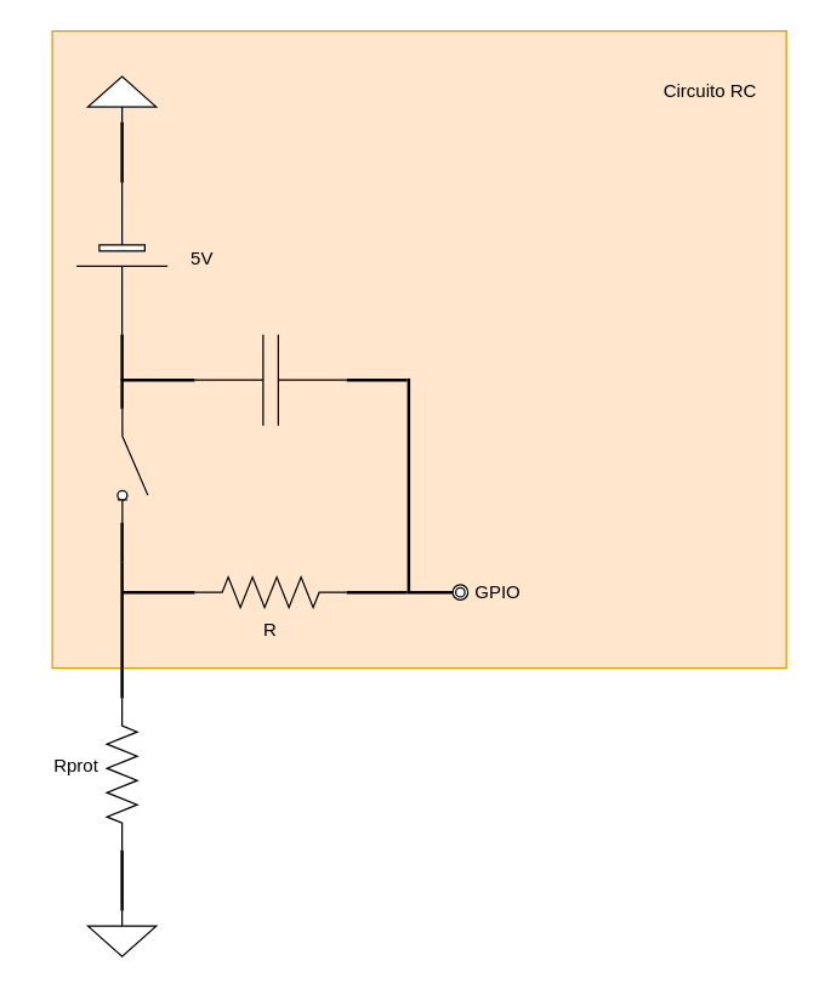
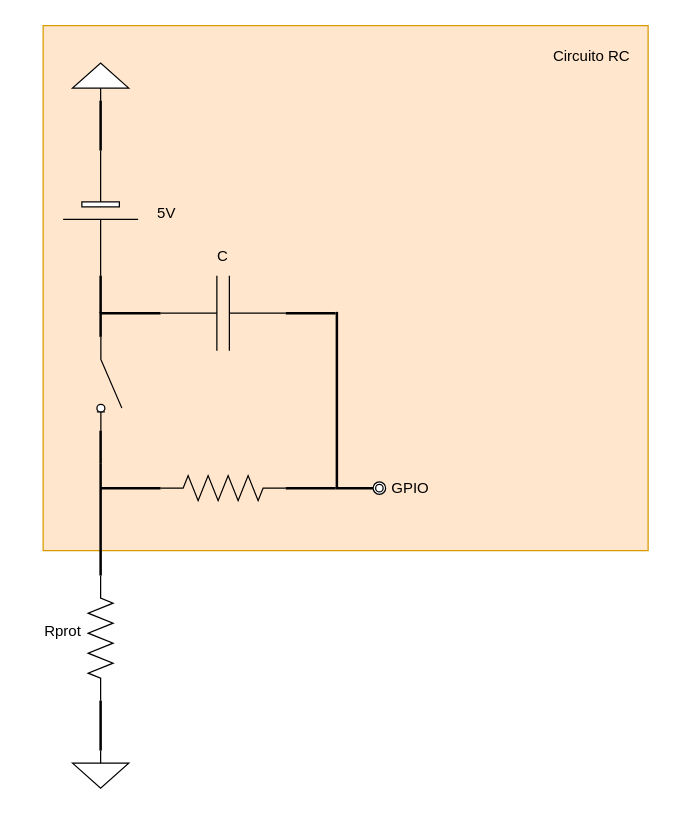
- <mxCell id="24" value="Circuito RC" style="text;html=1;strokeColor=none;fillColor=none;align=center;verticalAlign=middle;whiteSpace=wrap;rounded=0;" parent="1" vertex="1"><mxGeometry x="433" y="45" width="70" height="30" as="geometry" /></mxCell>
+ <mxCell id="24" value="Circuito RC" style="text;html=1;strokeColor=none;fillColor=none;align=center;verticalAlign=middle;whiteSpace=wrap;rounded=0;" parent="1" vertex="1"><mxGeometry x="438" y="30" width="70" height="30" as="geometry" /></mxCell>
+ <mxCell id="20" value="C" style="text;html=1;strokeColor=none;fillColor=none;align=center;verticalAlign=middle;whiteSpace=wrap;rounded=0;" parent="1" vertex="1"><mxGeometry x="148" y="190" width="60" height="30" as="geometry" /></mxCell>
- <mxCell id="18" value="R" style="text;html=1;strokeColor=none;fillColor=none;align=center;verticalAlign=middle;whiteSpace=wrap;rounded=0;" parent="1" vertex="1"><mxGeometry x="148" y="400" width="60" height="30" as="geometry" /></mxCell>
